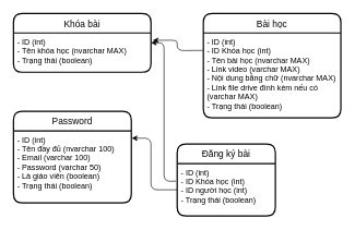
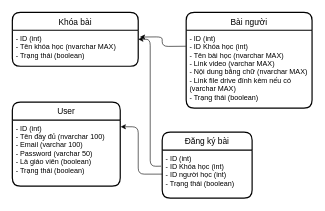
- <mxCell id="4" value="Bài học" style="swimlane;childLayout=stackLayout;horizontal=1;startSize=30;horizontalStack=0;rounded=1;fontSize=14;fontStyle=0;strokeWidth=2;resizeParent=0;resizeLast=1;shadow=0;dashed=0;align=center;" vertex="1" parent="1"><mxGeometry x="310" y="20" width="210" height="160" as="geometry" /></mxCell>
+ <mxCell id="4" value="Bài người" style="swimlane;childLayout=stackLayout;horizontal=1;startSize=30;horizontalStack=0;rounded=1;fontSize=14;fontStyle=0;strokeWidth=2;resizeParent=0;resizeLast=1;shadow=0;dashed=0;align=center;" vertex="1" parent="1"><mxGeometry x="310" y="20" width="210" height="160" as="geometry" /></mxCell>
- <mxCell id="2" value="Password" style="swimlane;childLayout=stackLayout;horizontal=1;startSize=30;horizontalStack=0;rounded=1;fontSize=14;fontStyle=0;strokeWidth=2;resizeParent=0;resizeLast=1;shadow=0;dashed=0;align=center;" vertex="1" parent="1"><mxGeometry x="20" y="170" width="180" height="140" as="geometry" /></mxCell>
+ <mxCell id="2" value="User" style="swimlane;childLayout=stackLayout;horizontal=1;startSize=30;horizontalStack=0;rounded=1;fontSize=14;fontStyle=0;strokeWidth=2;resizeParent=0;resizeLast=1;shadow=0;dashed=0;align=center;" vertex="1" parent="1"><mxGeometry x="20" y="170" width="180" height="140" as="geometry" /></mxCell>
